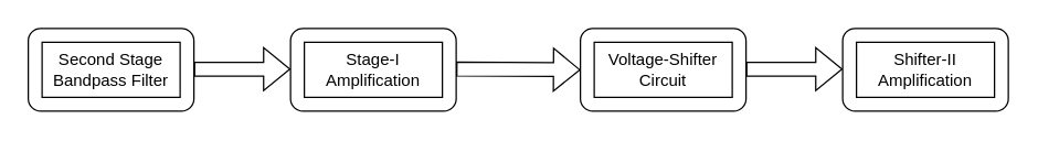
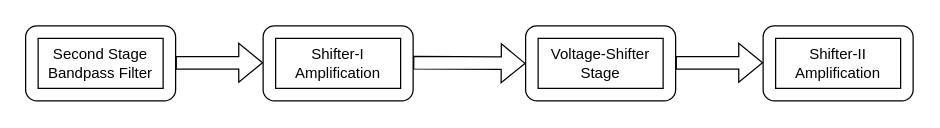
- <mxCell id="6" value="Stage-I&lt;br&gt;Amplification" style="rounded=0;whiteSpace=wrap;html=1;" vertex="1" parent="1"><mxGeometry x="220" y="30" width="100" height="40" as="geometry" /></mxCell>
+ <mxCell id="6" value="Shifter-I&lt;br&gt;Amplification" style="rounded=0;whiteSpace=wrap;html=1;" vertex="1" parent="1"><mxGeometry x="220" y="30" width="100" height="40" as="geometry" /></mxCell>
- <mxCell id="8" value="Voltage-Shifter&lt;br&gt;Circuit" style="rounded=0;whiteSpace=wrap;html=1;" vertex="1" parent="1"><mxGeometry x="430" y="30" width="100" height="40" as="geometry" /></mxCell>
+ <mxCell id="8" value="Voltage-Shifter&lt;br&gt;Stage" style="rounded=0;whiteSpace=wrap;html=1;" vertex="1" parent="1"><mxGeometry x="430" y="30" width="100" height="40" as="geometry" /></mxCell>
